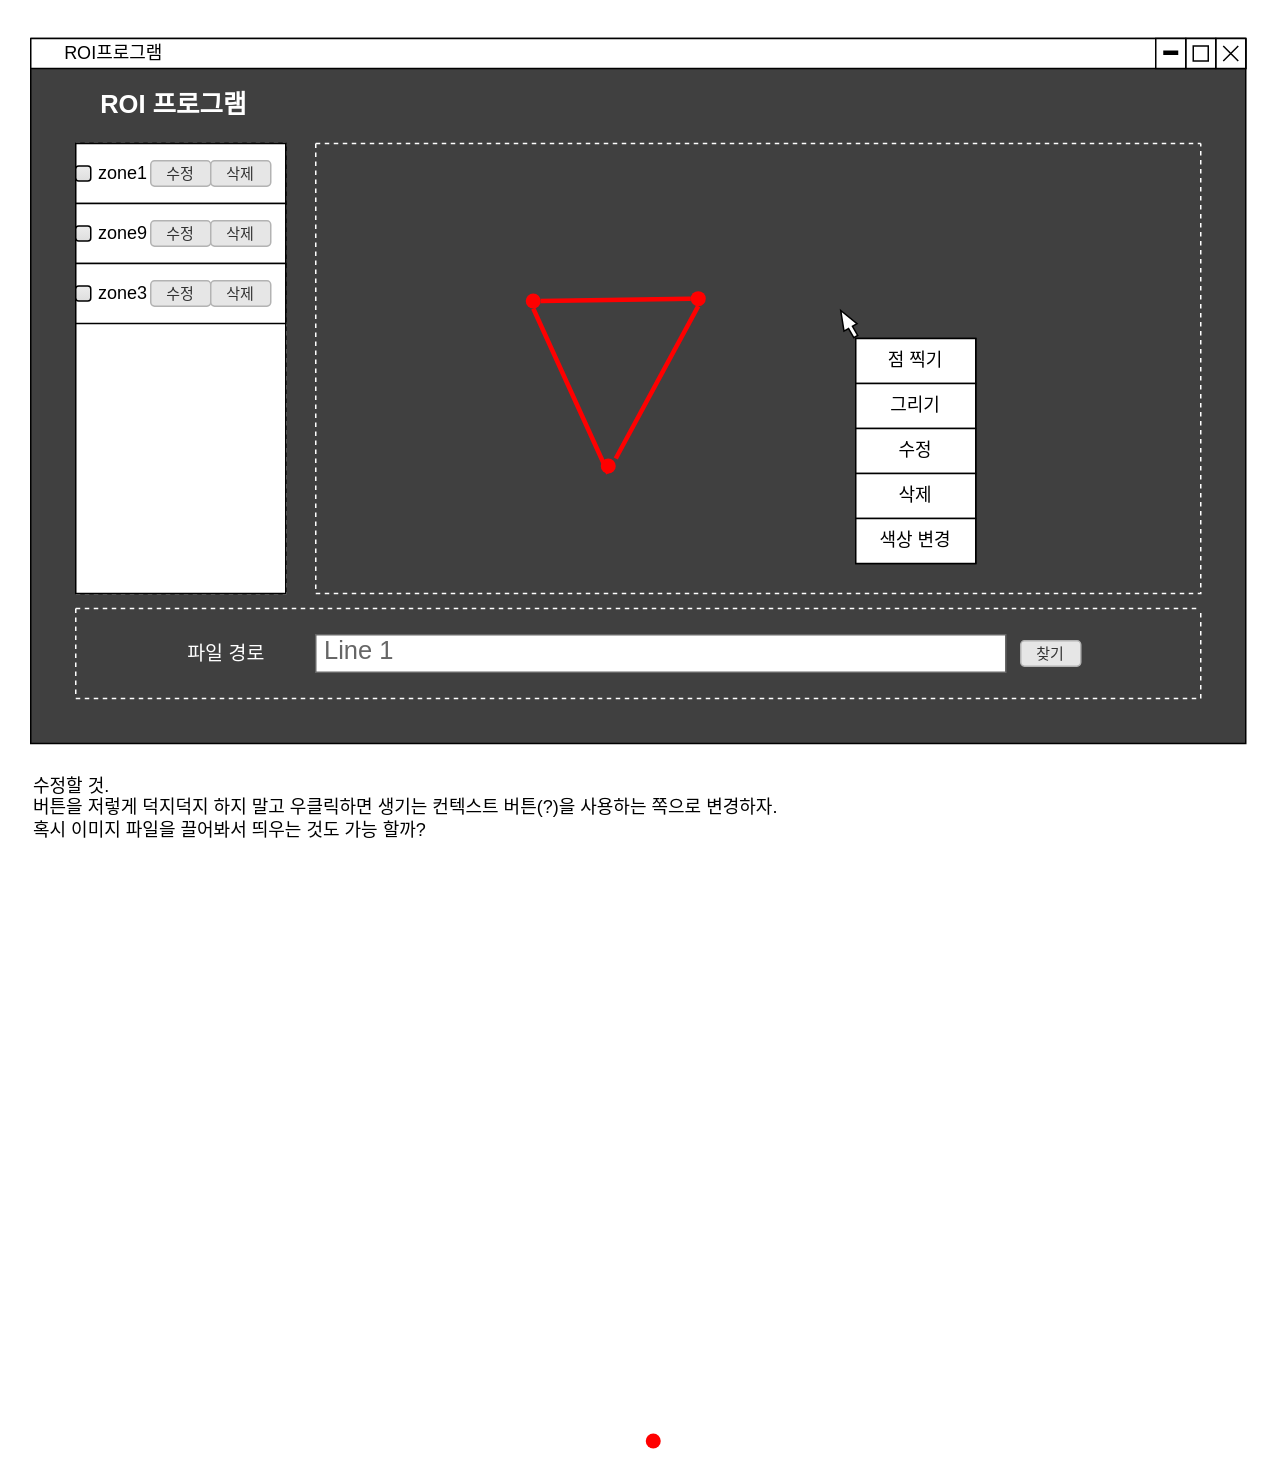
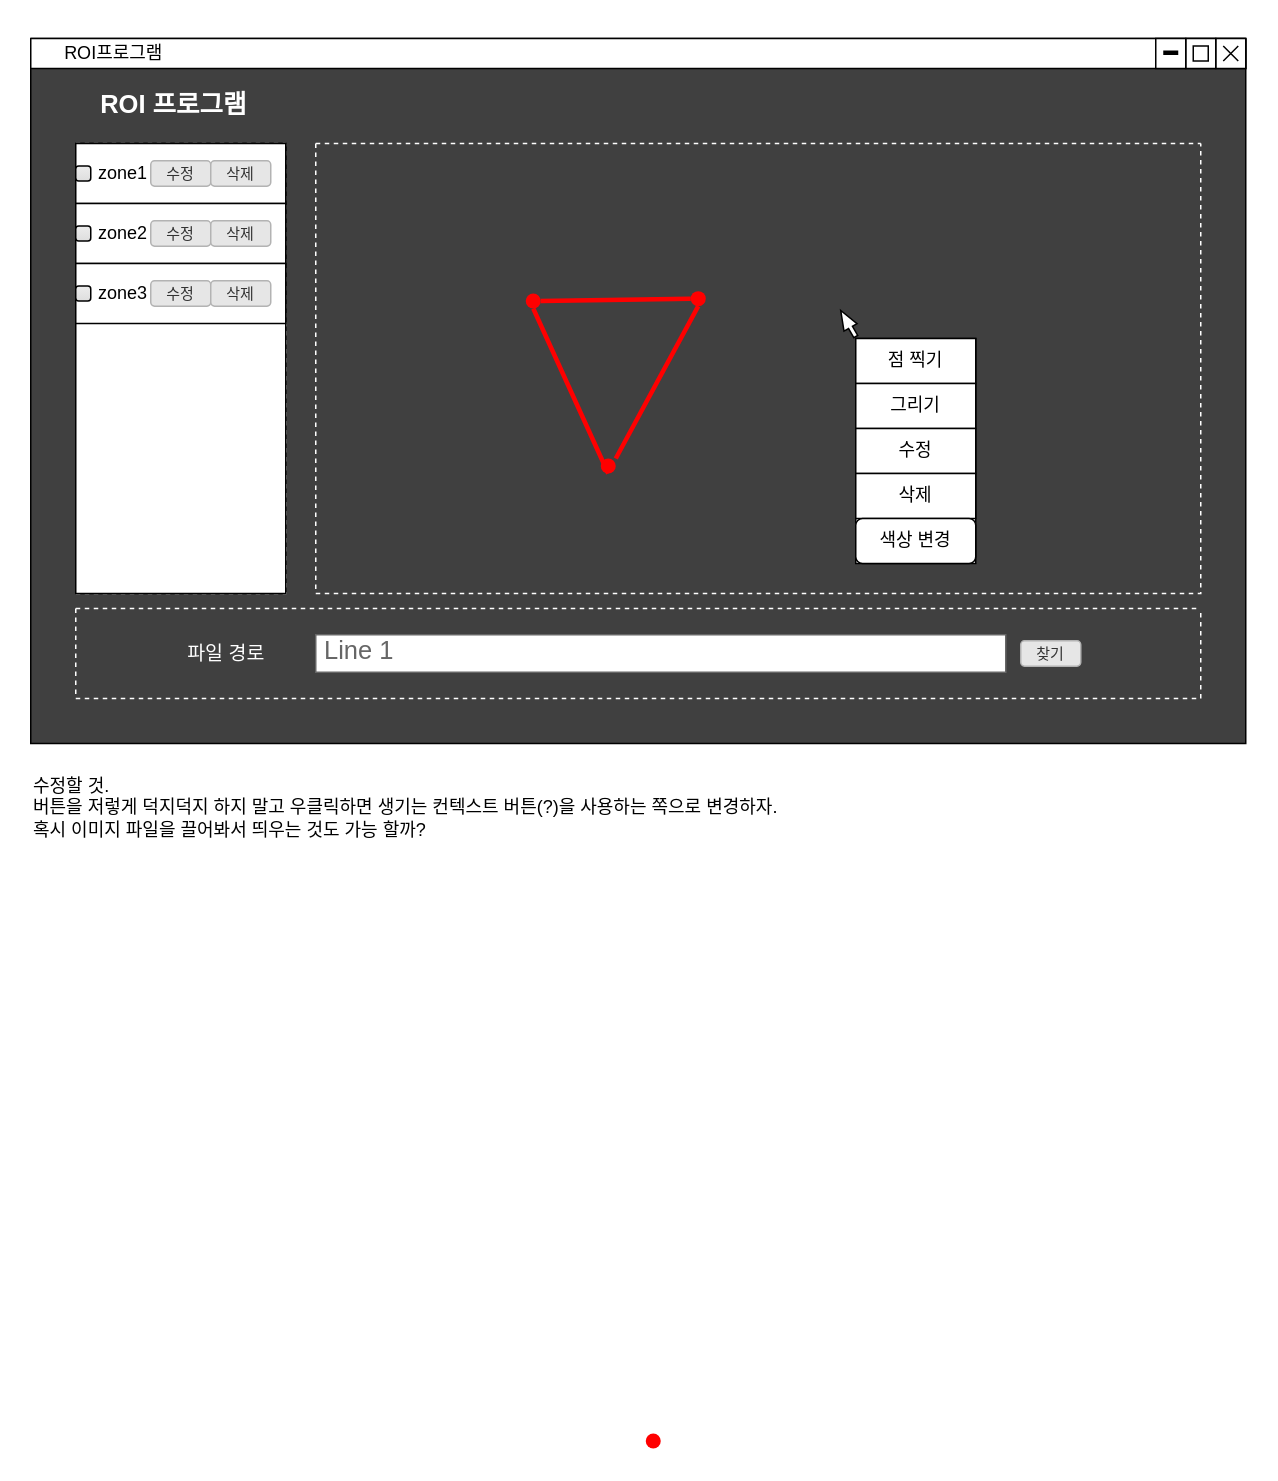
- <mxCell id="6" value="&amp;nbsp; &amp;nbsp; zone9" style="rounded=0;whiteSpace=wrap;html=1;align=left;" vertex="1" parent="3"><mxGeometry y="40" width="140" height="40" as="geometry" /></mxCell>
+ <mxCell id="6" value="&amp;nbsp; &amp;nbsp; zone2" style="rounded=0;whiteSpace=wrap;html=1;align=left;" vertex="1" parent="3"><mxGeometry y="40" width="140" height="40" as="geometry" /></mxCell>
- <mxCell id="28" value="색상 변경" style="whiteSpace=wrap;html=1;" vertex="1" parent="2"><mxGeometry x="550" y="320" width="80" height="30" as="geometry" /></mxCell>
+ <mxCell id="28" value="색상 변경" style="whiteSpace=wrap;html=1;rounded=1;" vertex="1" parent="2"><mxGeometry x="550" y="320" width="80" height="30" as="geometry" /></mxCell>
